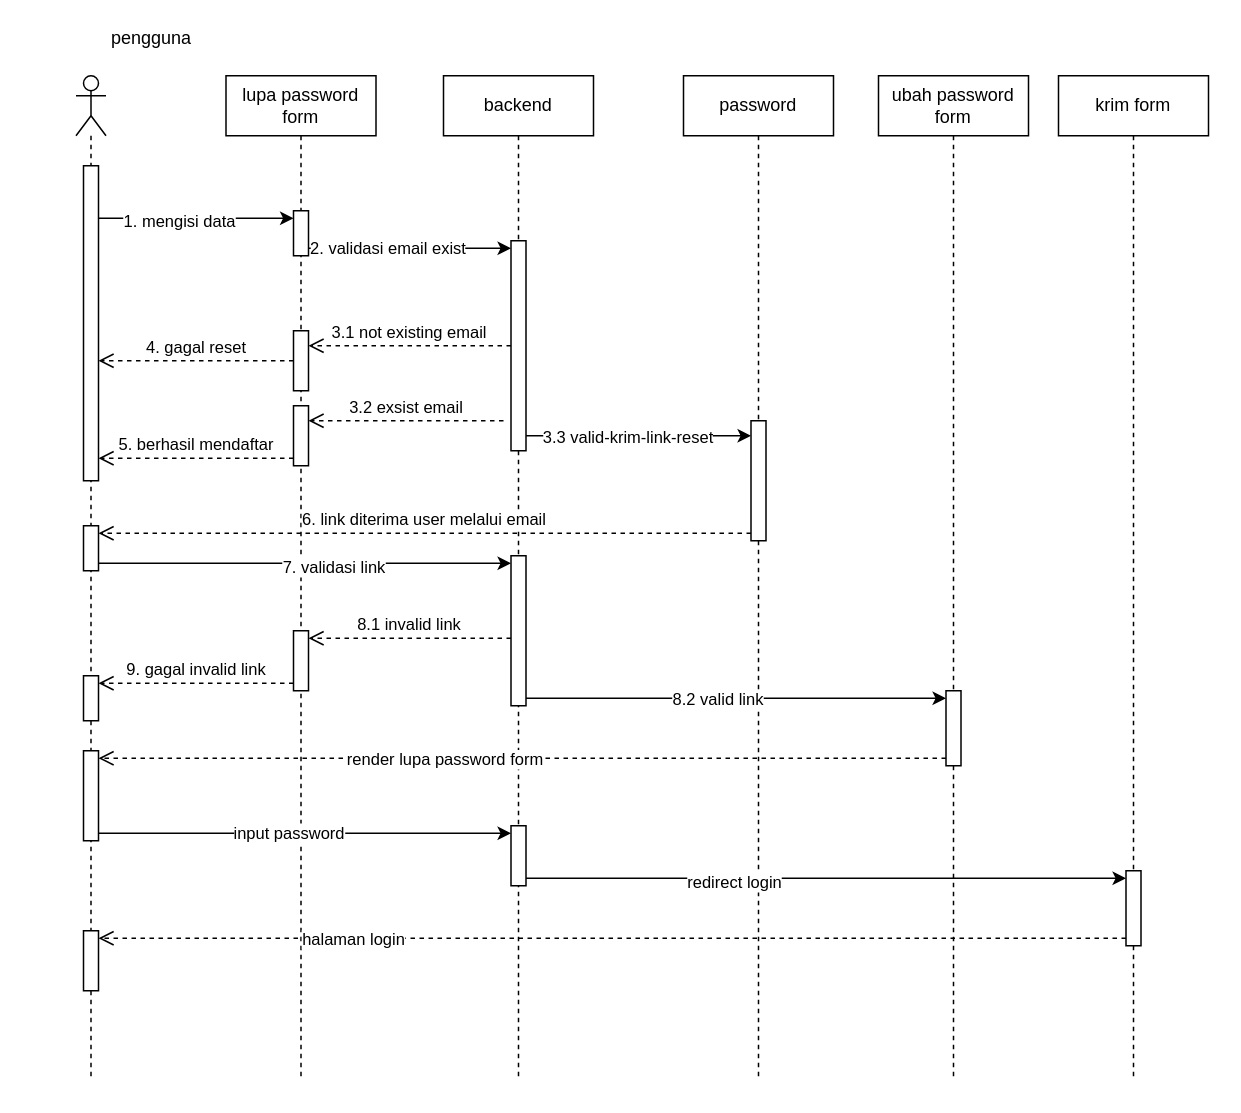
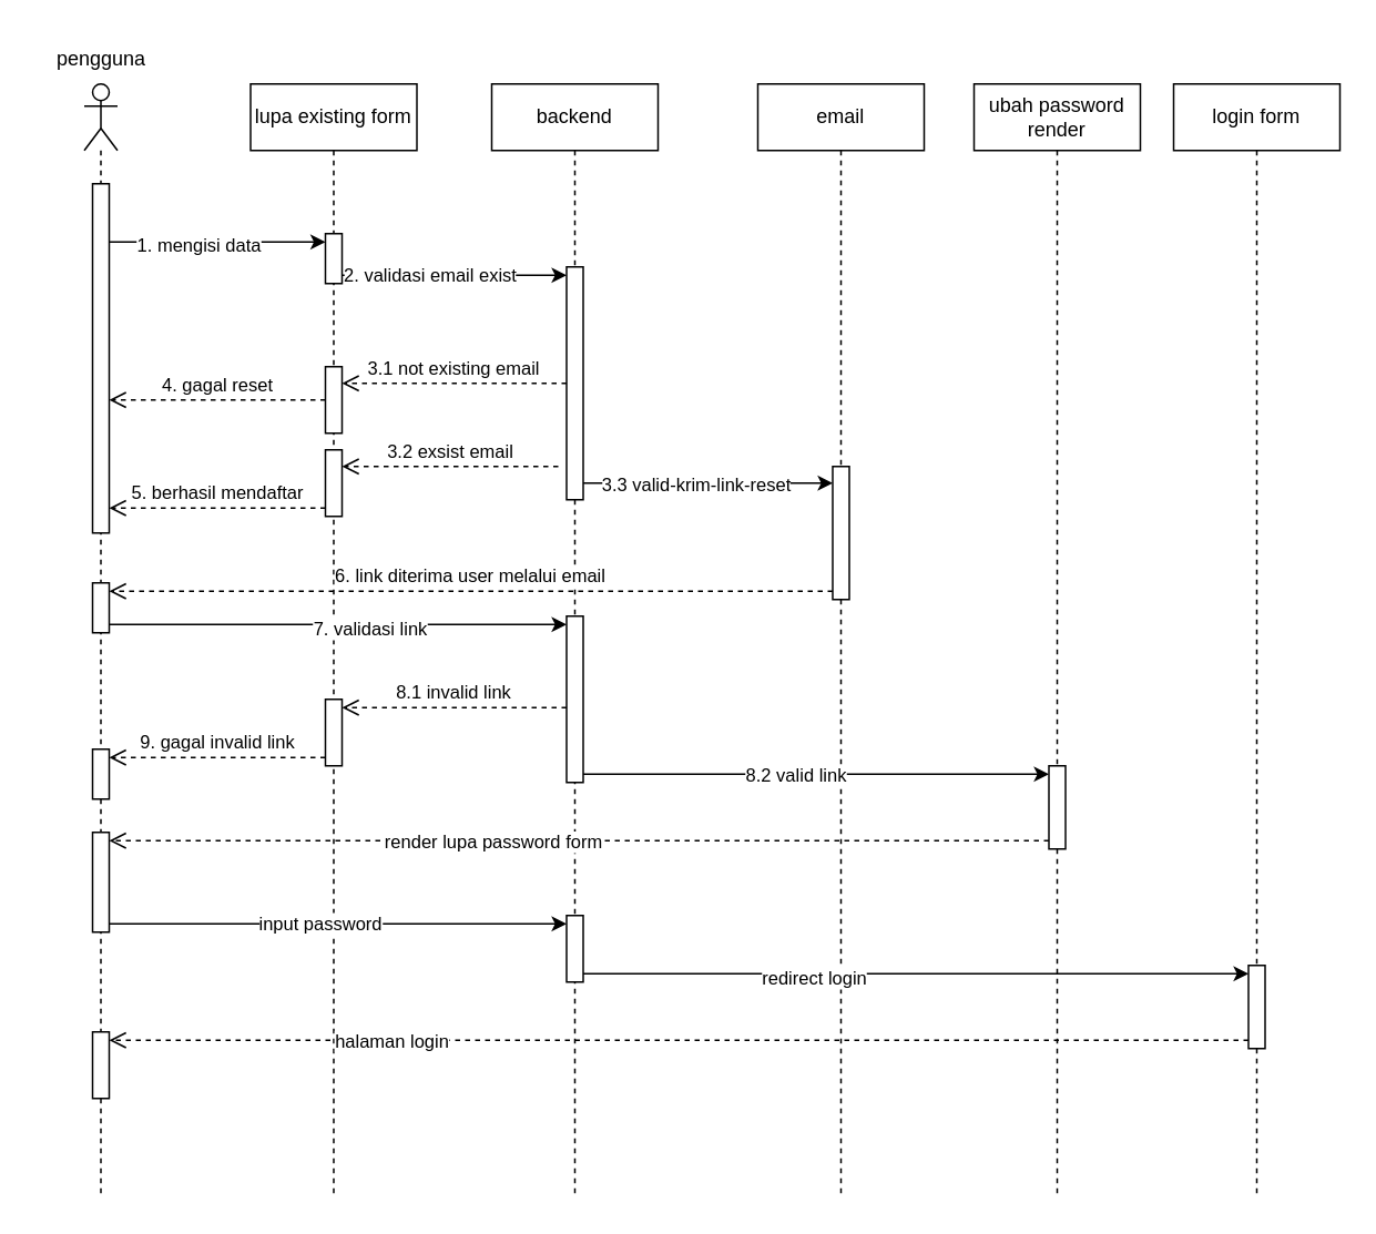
- <mxCell id="7" value="pengguna" style="text;html=1;align=center;verticalAlign=middle;resizable=0;points=[];autosize=1;strokeColor=none;fillColor=none;" parent="1" vertex="1"><mxGeometry x="60" y="10" width="80" height="30" as="geometry" /></mxCell>
+ <mxCell id="7" value="pengguna" style="text;html=1;align=center;verticalAlign=middle;resizable=0;points=[];autosize=1;strokeColor=none;fillColor=none;" parent="1" vertex="1"><mxGeometry x="20" y="20" width="80" height="30" as="geometry" /></mxCell>
- <mxCell id="8" value="lupa password form" style="shape=umlLifeline;perimeter=lifelinePerimeter;whiteSpace=wrap;html=1;container=1;dropTarget=0;collapsible=0;recursiveResize=0;outlineConnect=0;portConstraint=eastwest;newEdgeStyle={&quot;curved&quot;:0,&quot;rounded&quot;:0};" parent="1" vertex="1"><mxGeometry x="150" y="50" width="100" height="670" as="geometry" /></mxCell>
+ <mxCell id="8" value="lupa existing form" style="shape=umlLifeline;perimeter=lifelinePerimeter;whiteSpace=wrap;html=1;container=1;dropTarget=0;collapsible=0;recursiveResize=0;outlineConnect=0;portConstraint=eastwest;newEdgeStyle={&quot;curved&quot;:0,&quot;rounded&quot;:0};" parent="1" vertex="1"><mxGeometry x="150" y="50" width="100" height="670" as="geometry" /></mxCell>
- <mxCell id="19" value="password" style="shape=umlLifeline;perimeter=lifelinePerimeter;whiteSpace=wrap;html=1;container=1;dropTarget=0;collapsible=0;recursiveResize=0;outlineConnect=0;portConstraint=eastwest;newEdgeStyle={&quot;curved&quot;:0,&quot;rounded&quot;:0};" parent="1" vertex="1"><mxGeometry x="455" y="50" width="100" height="670" as="geometry" /></mxCell>
+ <mxCell id="19" value="email" style="shape=umlLifeline;perimeter=lifelinePerimeter;whiteSpace=wrap;html=1;container=1;dropTarget=0;collapsible=0;recursiveResize=0;outlineConnect=0;portConstraint=eastwest;newEdgeStyle={&quot;curved&quot;:0,&quot;rounded&quot;:0};" parent="1" vertex="1"><mxGeometry x="455" y="50" width="100" height="670" as="geometry" /></mxCell>
- <mxCell id="28" value="ubah password form" style="shape=umlLifeline;perimeter=lifelinePerimeter;whiteSpace=wrap;html=1;container=1;dropTarget=0;collapsible=0;recursiveResize=0;outlineConnect=0;portConstraint=eastwest;newEdgeStyle={&quot;curved&quot;:0,&quot;rounded&quot;:0};" parent="1" vertex="1"><mxGeometry x="585" y="50" width="100" height="670" as="geometry" /></mxCell>
+ <mxCell id="28" value="ubah password render" style="shape=umlLifeline;perimeter=lifelinePerimeter;whiteSpace=wrap;html=1;container=1;dropTarget=0;collapsible=0;recursiveResize=0;outlineConnect=0;portConstraint=eastwest;newEdgeStyle={&quot;curved&quot;:0,&quot;rounded&quot;:0};" parent="1" vertex="1"><mxGeometry x="585" y="50" width="100" height="670" as="geometry" /></mxCell>
- <mxCell id="44" value="krim form" style="shape=umlLifeline;perimeter=lifelinePerimeter;whiteSpace=wrap;html=1;container=1;dropTarget=0;collapsible=0;recursiveResize=0;outlineConnect=0;portConstraint=eastwest;newEdgeStyle={&quot;curved&quot;:0,&quot;rounded&quot;:0};" parent="1" vertex="1"><mxGeometry x="705" y="50" width="100" height="670" as="geometry" /></mxCell>
+ <mxCell id="44" value="login form" style="shape=umlLifeline;perimeter=lifelinePerimeter;whiteSpace=wrap;html=1;container=1;dropTarget=0;collapsible=0;recursiveResize=0;outlineConnect=0;portConstraint=eastwest;newEdgeStyle={&quot;curved&quot;:0,&quot;rounded&quot;:0};" parent="1" vertex="1"><mxGeometry x="705" y="50" width="100" height="670" as="geometry" /></mxCell>
